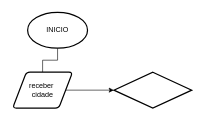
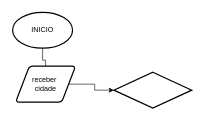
- <mxCell id="3" value="INICIO" style="strokeWidth=2;html=1;shape=mxgraph.flowchart.start_1;whiteSpace=wrap;" vertex="1" parent="1"><mxGeometry x="45" y="20" width="100" height="60" as="geometry" /></mxCell>
+ <mxCell id="3" value="INICIO" style="strokeWidth=2;html=1;shape=mxgraph.flowchart.start_1;whiteSpace=wrap;" vertex="1" parent="1"><mxGeometry x="20" y="20" width="100" height="60" as="geometry" /></mxCell>
- <mxCell id="6" value="receber&amp;nbsp;&lt;div&gt;cidade&lt;/div&gt;" style="shape=parallelogram;html=1;strokeWidth=2;perimeter=parallelogramPerimeter;whiteSpace=wrap;rounded=1;arcSize=12;size=0.23;" vertex="1" parent="1"><mxGeometry x="20" y="120" width="100" height="60" as="geometry" /></mxCell>
+ <mxCell id="6" value="receber&amp;nbsp;&lt;div&gt;cidade&lt;/div&gt;" style="shape=parallelogram;html=1;strokeWidth=2;perimeter=parallelogramPerimeter;whiteSpace=wrap;rounded=1;arcSize=12;size=0.23;" vertex="1" parent="1"><mxGeometry x="25" y="110" width="100" height="60" as="geometry" /></mxCell>
